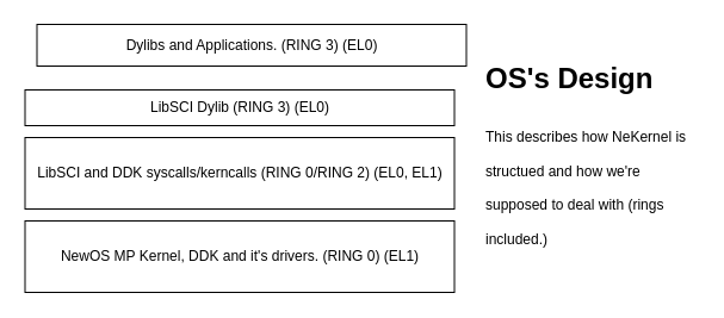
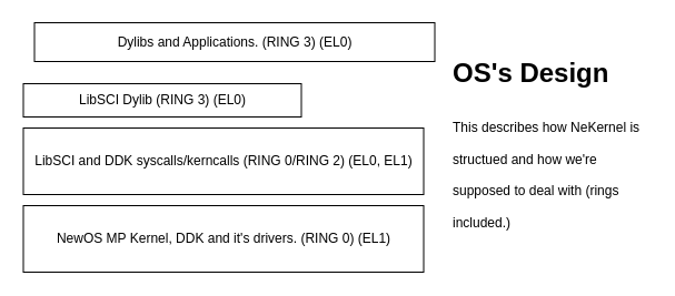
- <mxCell id="2" value="LibSCI Dylib (RING 3) (EL0)" style="rounded=0;whiteSpace=wrap;html=1;" parent="1" vertex="1"><mxGeometry x="20.5" y="75" width="360" height="30" as="geometry" /></mxCell>
+ <mxCell id="2" value="LibSCI Dylib (RING 3) (EL0)" style="rounded=0;whiteSpace=wrap;html=1;" parent="1" vertex="1"><mxGeometry x="20.5" y="75" width="250" height="30" as="geometry" /></mxCell>
